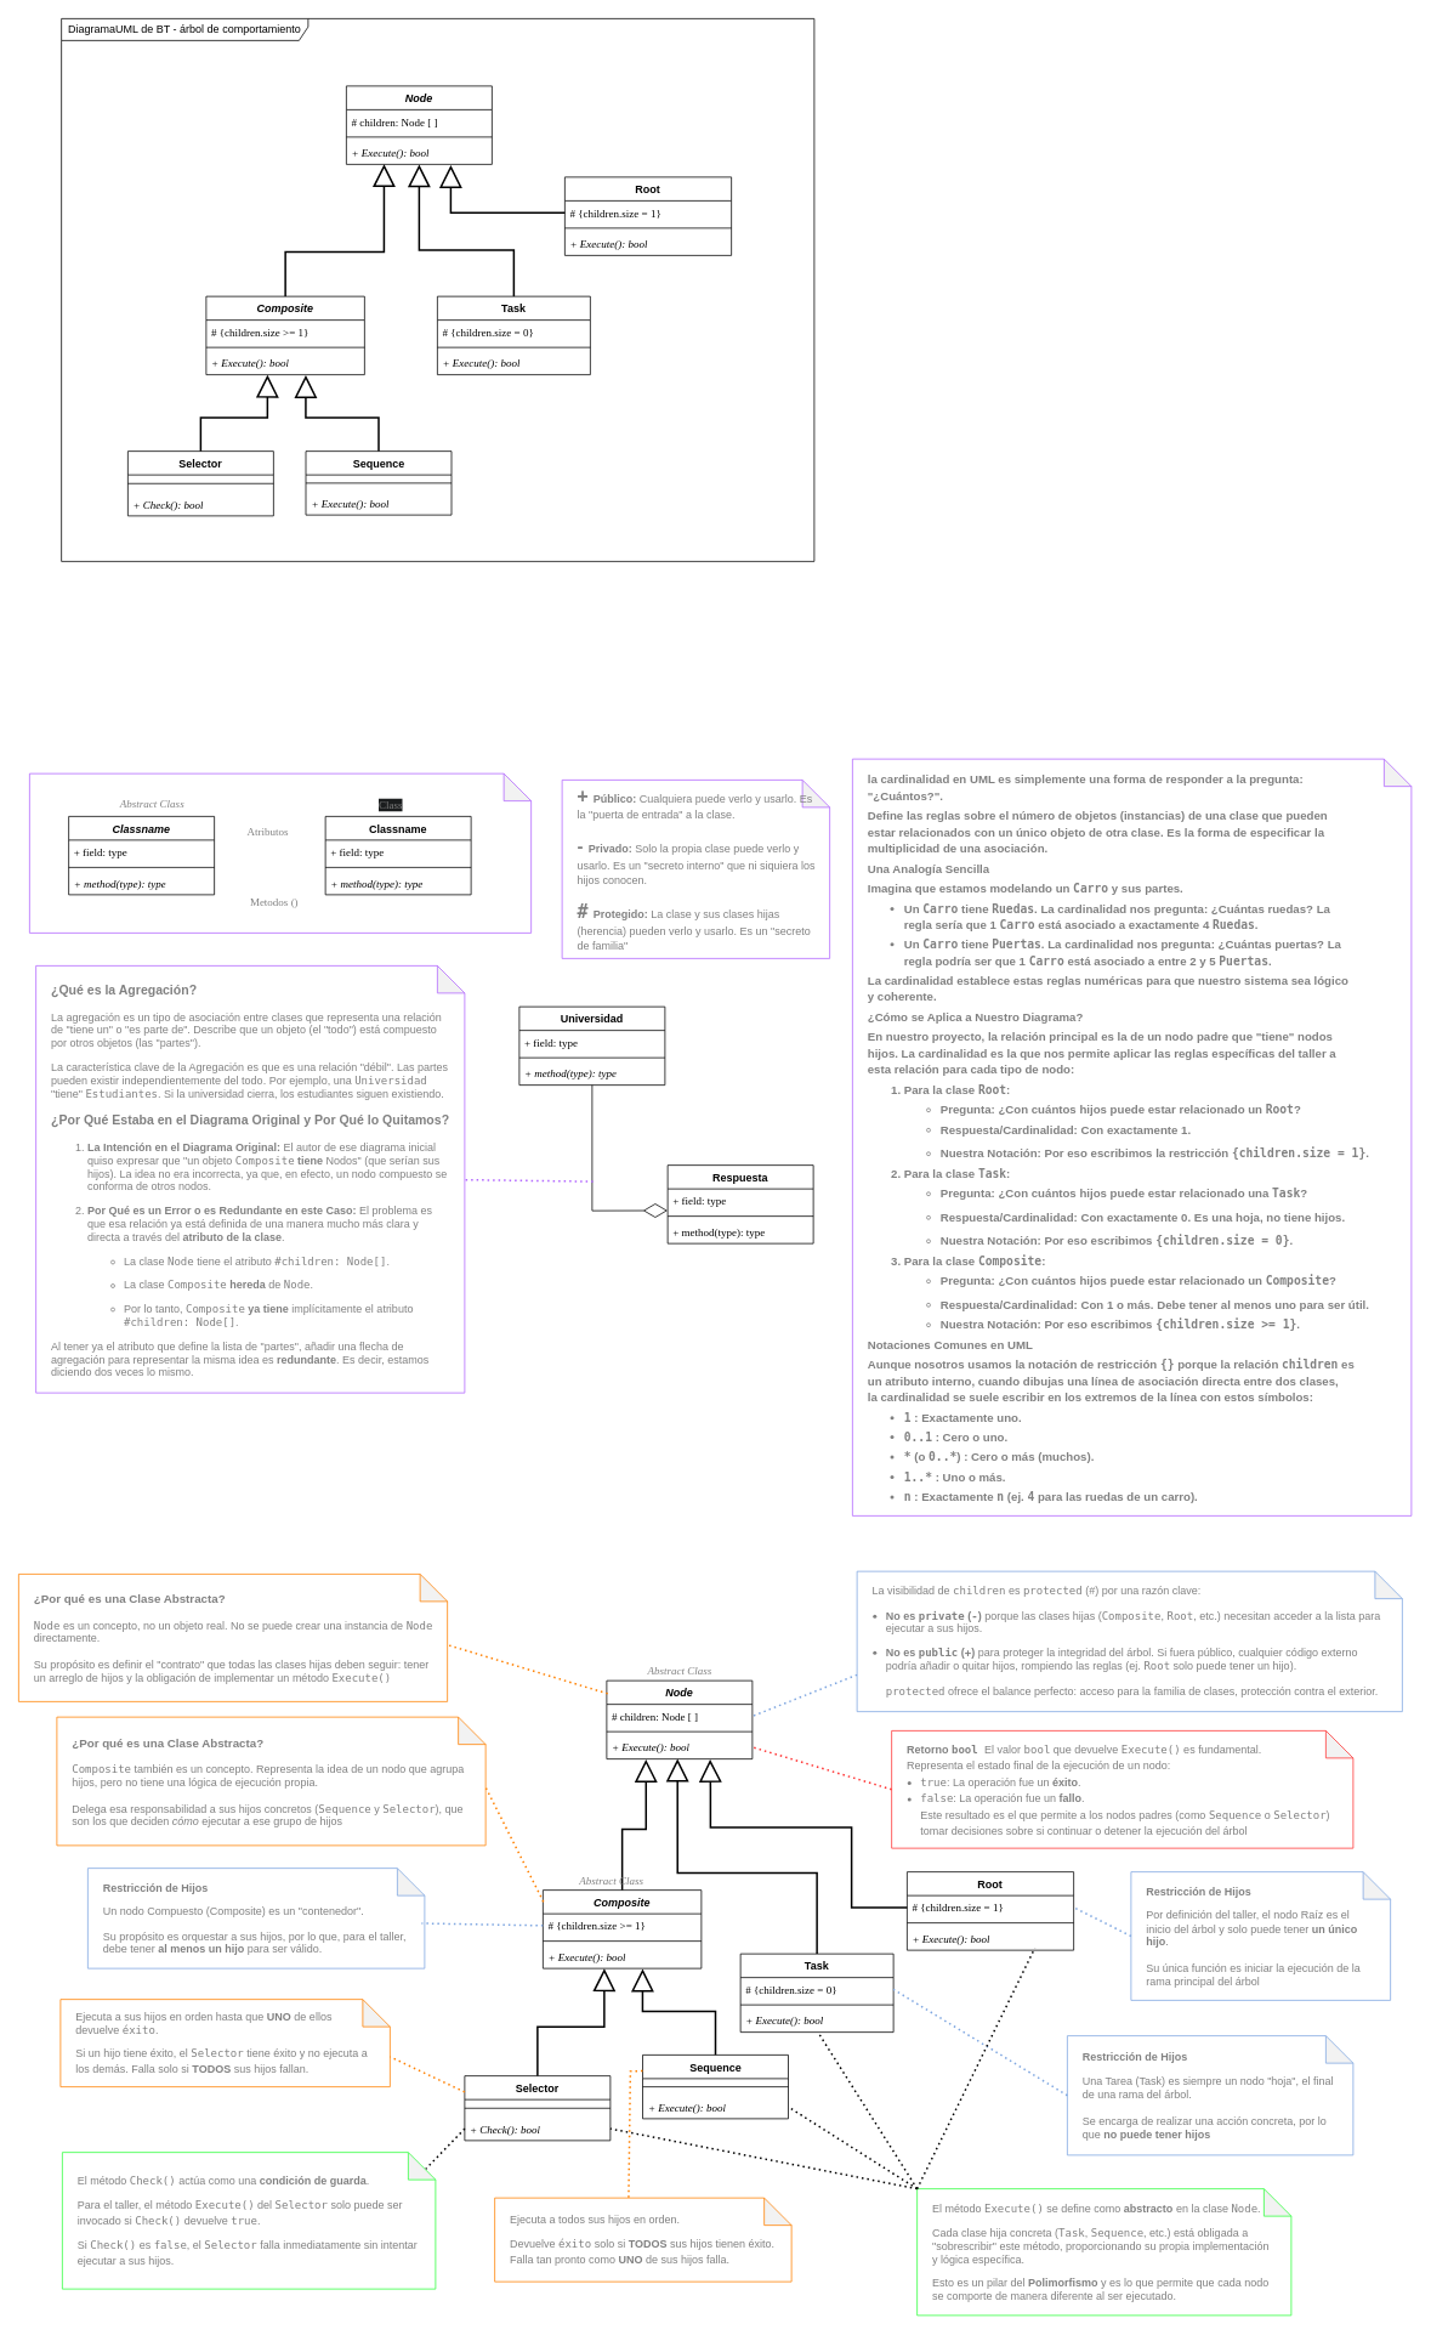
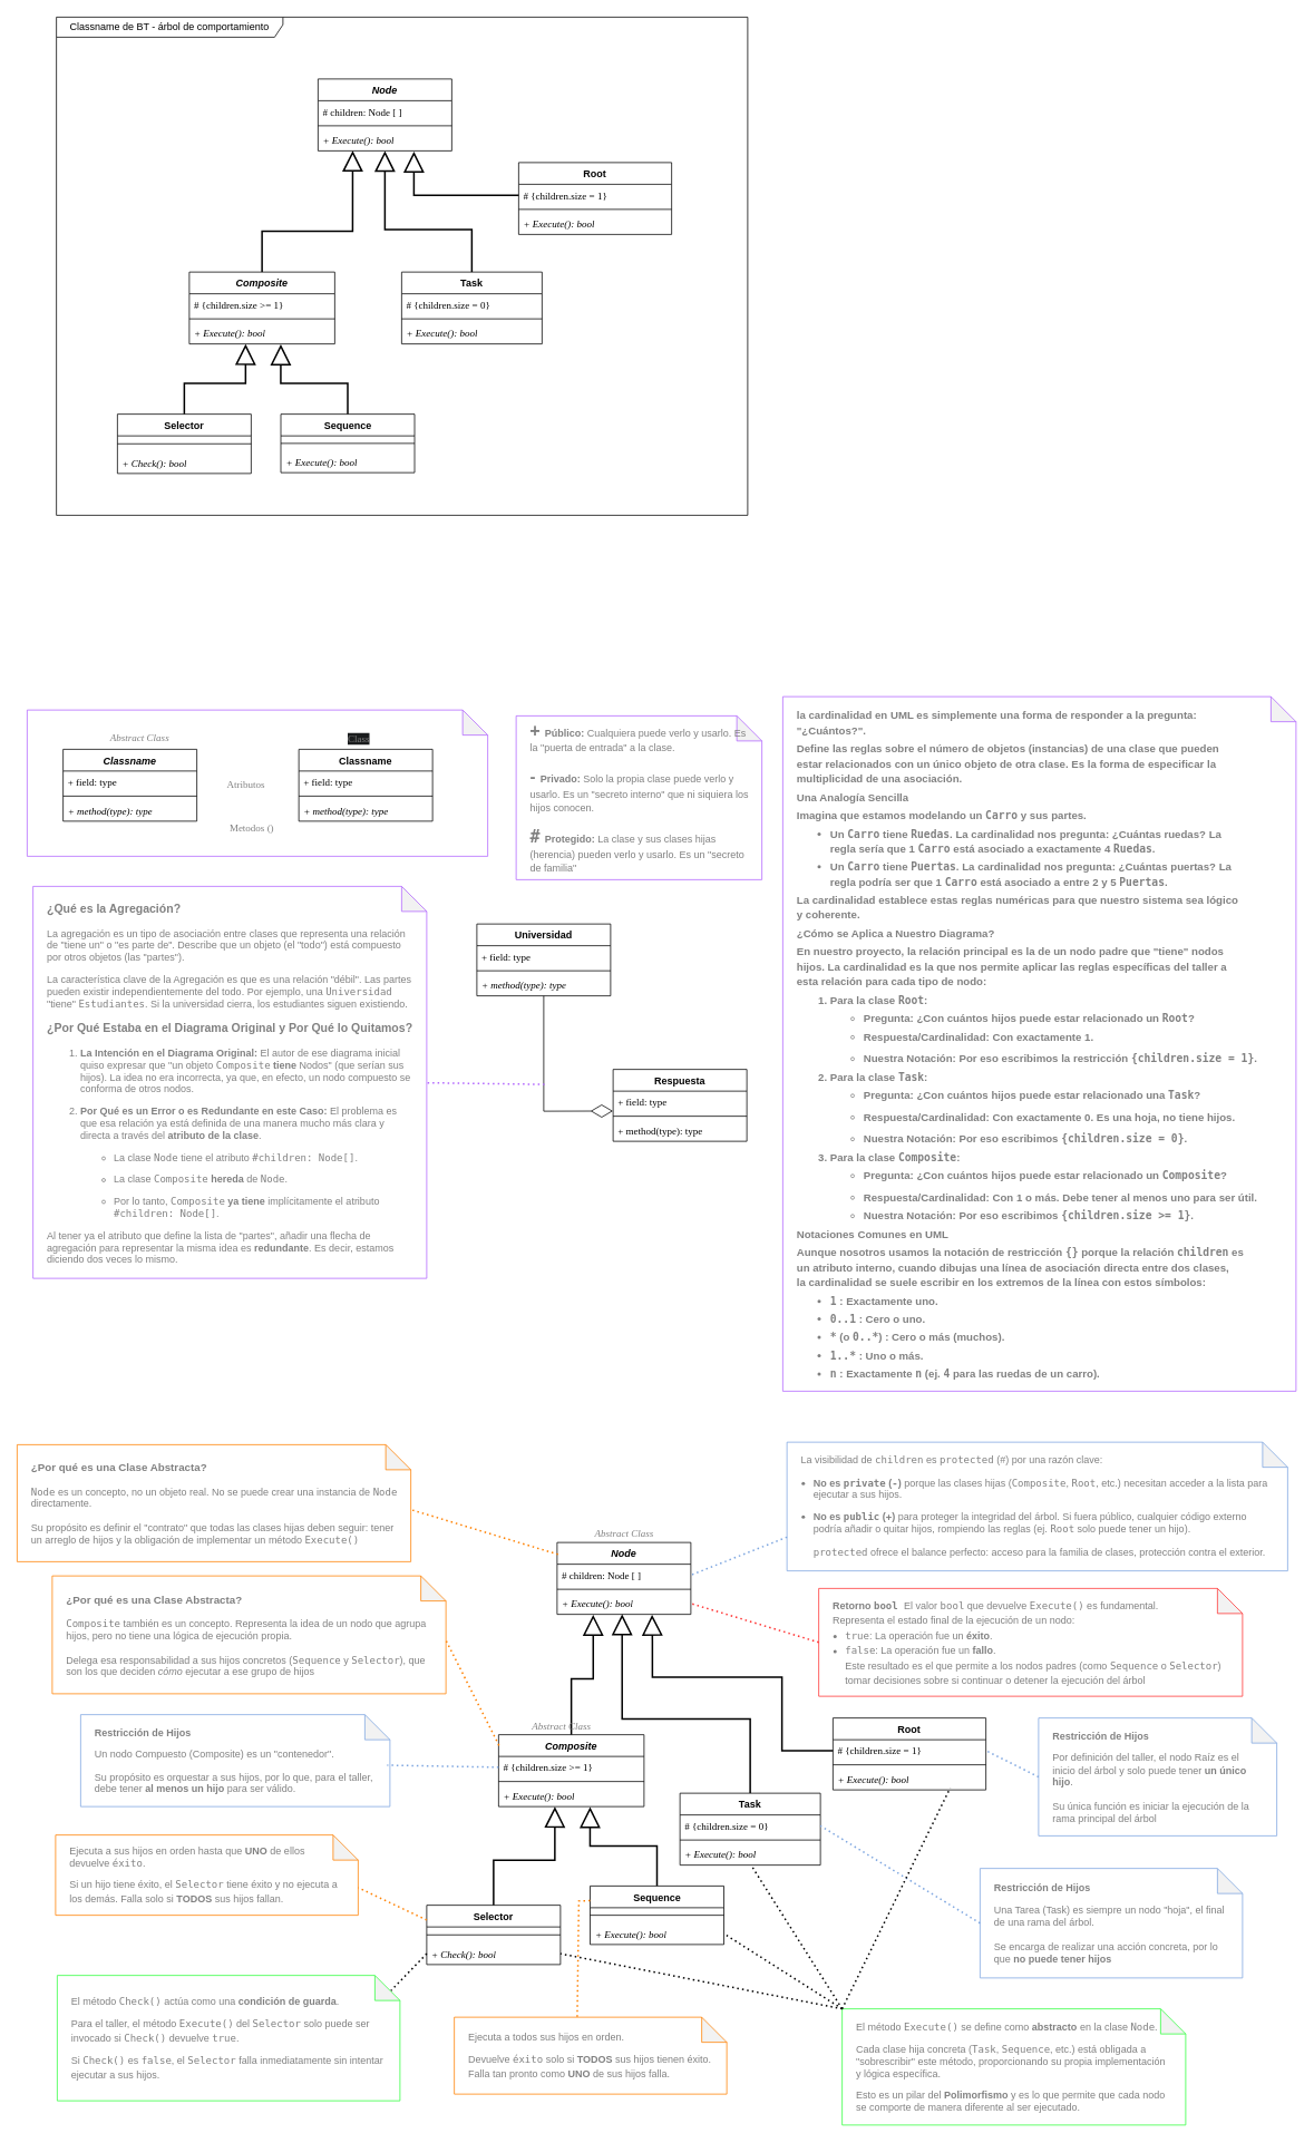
- <mxCell id="109" value="DiagramaUML de BT - árbol de comportamiento" style="shape=umlFrame;whiteSpace=wrap;html=1;pointerEvents=0;width=271;height=24;" vertex="1" parent="1"><mxGeometry x="67" y="20" width="827" height="596" as="geometry" /></mxCell>
+ <mxCell id="109" value="Classname de BT - árbol de comportamiento" style="shape=umlFrame;whiteSpace=wrap;html=1;pointerEvents=0;width=271;height=24;" vertex="1" parent="1"><mxGeometry x="67" y="20" width="827" height="596" as="geometry" /></mxCell>
- <mxCell id="13" value="Atributos" style="text;html=1;align=center;verticalAlign=middle;whiteSpace=wrap;rounded=0;fontColor=#808080;fontFamily=Lucida Console;" vertex="1" parent="1"><mxGeometry x="251" y="902.5" width="86" height="20" as="geometry" /></mxCell>
+ <mxCell id="13" value="Atributos" style="text;html=1;align=center;verticalAlign=middle;whiteSpace=wrap;rounded=0;fontColor=#808080;fontFamily=Lucida Console;" vertex="1" parent="1"><mxGeometry x="251" y="927.5" width="86" height="20" as="geometry" /></mxCell>
